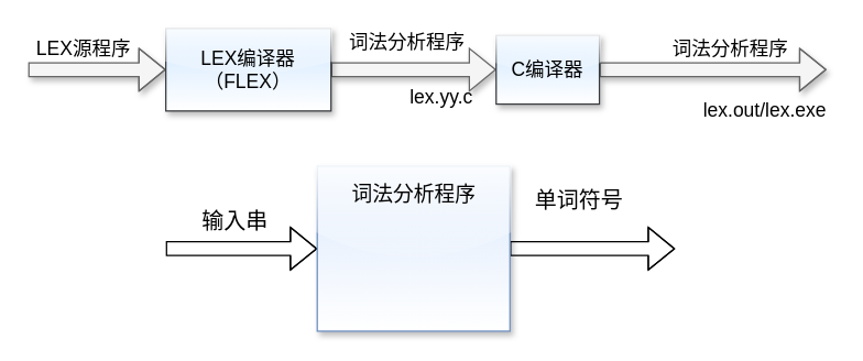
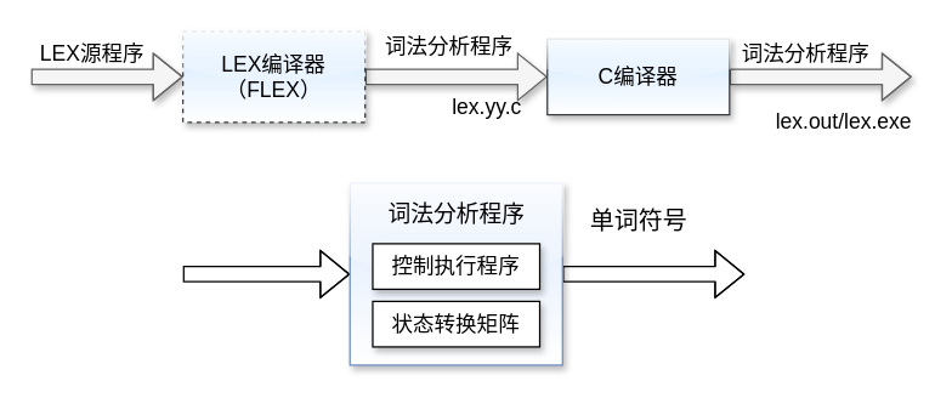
- <mxCell id="4" value="LEX编译器&lt;br style=&quot;font-size: 14px;&quot;&gt;（FLEX）" style="whiteSpace=wrap;html=1;fontSize=14;fillColor=#cce5ff;strokeColor=#36393d;shadow=1;glass=1;sketch=0;rounded=0;gradientColor=#ffffff;" vertex="1" parent="1"><mxGeometry x="120" y="20" width="120" height="60" as="geometry" /></mxCell>
+ <mxCell id="4" value="LEX编译器&lt;br style=&quot;font-size: 14px;&quot;&gt;（FLEX）" style="whiteSpace=wrap;html=1;fontSize=14;fillColor=#cce5ff;strokeColor=#36393d;shadow=1;glass=1;sketch=0;rounded=0;gradientColor=#ffffff;dashed=1;" vertex="1" parent="1"><mxGeometry x="120" y="20" width="120" height="60" as="geometry" /></mxCell>
- <mxCell id="6" value="C编译器" style="whiteSpace=wrap;html=1;fontSize=14;fillColor=#cce5ff;strokeColor=#36393d;shadow=1;glass=1;sketch=0;rounded=0;gradientColor=#ffffff;" vertex="1" parent="1"><mxGeometry x="360" y="25" width="75" height="50" as="geometry" /></mxCell>
+ <mxCell id="6" value="C编译器" style="whiteSpace=wrap;html=1;fontSize=14;fillColor=#cce5ff;strokeColor=#36393d;shadow=1;glass=1;sketch=0;rounded=0;gradientColor=#ffffff;" vertex="1" parent="1"><mxGeometry x="360" y="25" width="120" height="50" as="geometry" /></mxCell>
- <mxCell id="18" value="输入串" style="text;html=1;align=center;verticalAlign=middle;resizable=0;points=[];autosize=1;strokeColor=none;fillColor=none;fontSize=16;" vertex="1" parent="1"><mxGeometry x="140" y="150" width="60" height="20" as="geometry" /></mxCell>
+ <mxCell id="10" value="控制执行程序" style="whiteSpace=wrap;html=1;fontSize=14;shadow=1;sketch=0;glass=0;rounded=0;" vertex="1" parent="1"><mxGeometry x="245" y="160" width="110" height="30" as="geometry" /></mxCell>
+ <mxCell id="17" value="状态转换矩阵" style="whiteSpace=wrap;html=1;fontSize=14;shadow=1;" vertex="1" parent="1"><mxGeometry x="245" y="198" width="110" height="30" as="geometry" /></mxCell>
